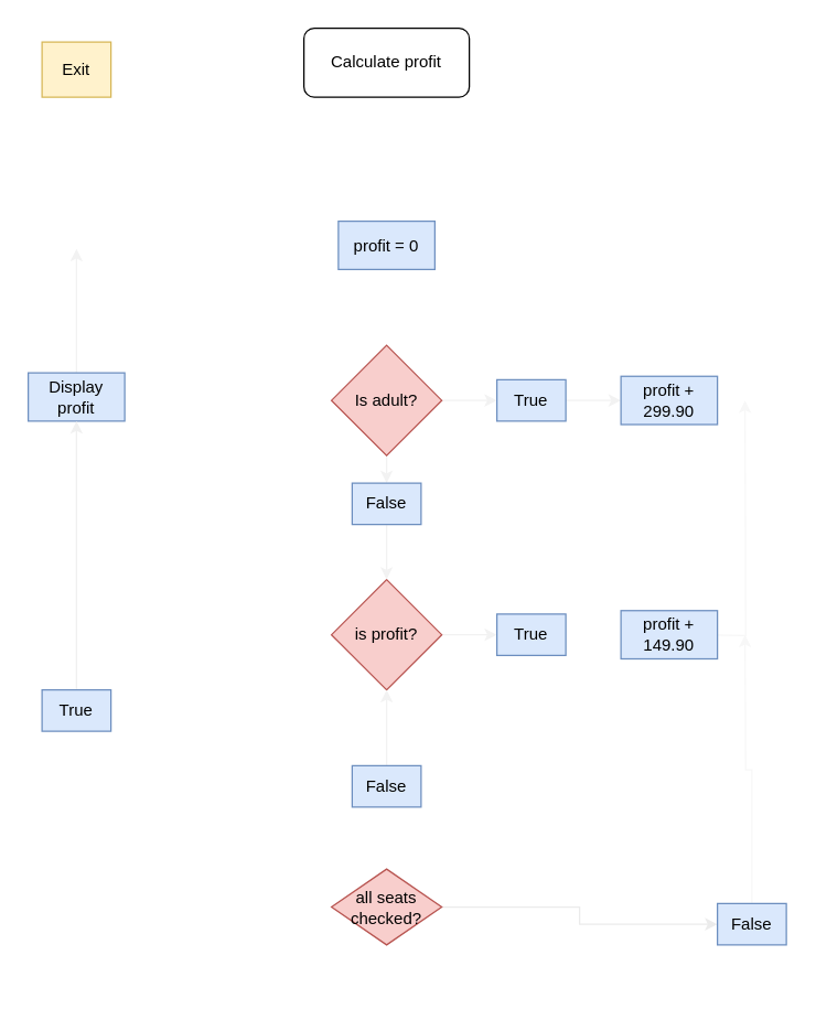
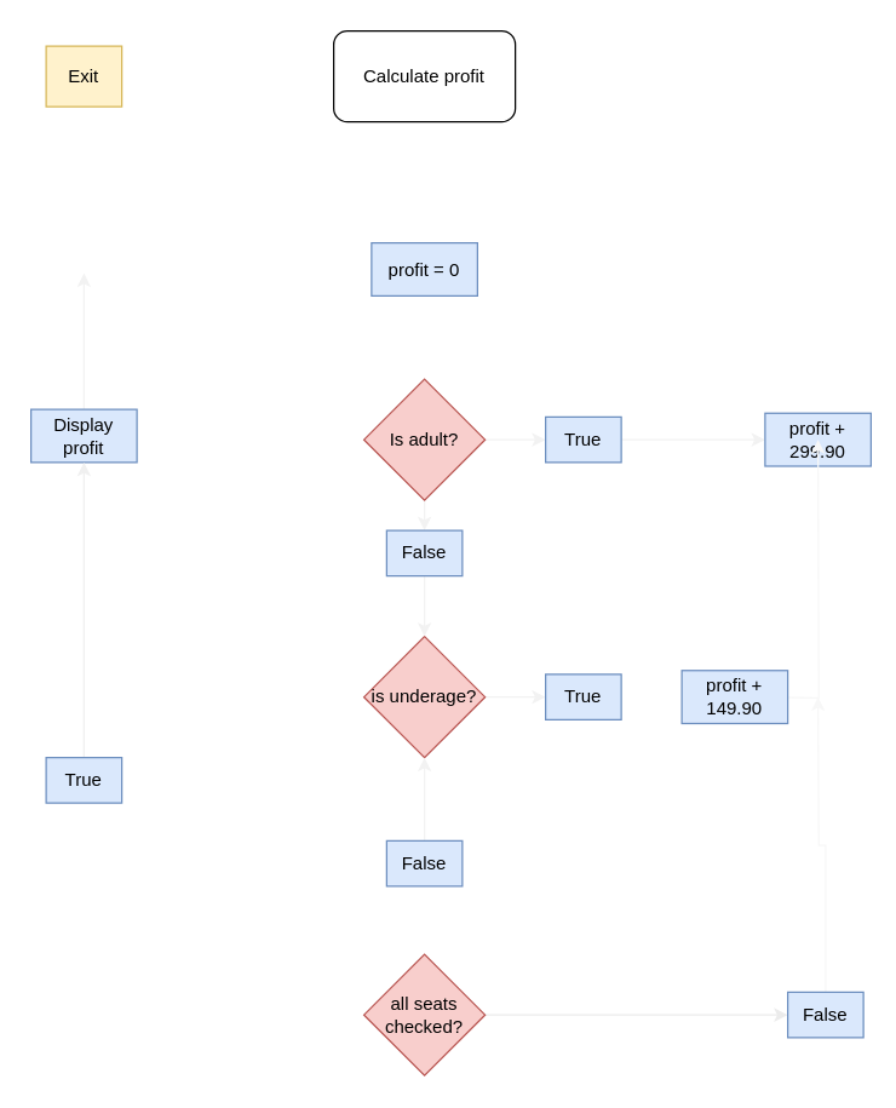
- <mxCell id="2" value="Calculate profit" style="rounded=1;whiteSpace=wrap;html=1;" parent="1" vertex="1"><mxGeometry x="220" y="20" width="120" height="50" as="geometry" /></mxCell>
+ <mxCell id="2" value="Calculate profit" style="rounded=1;whiteSpace=wrap;html=1;" parent="1" vertex="1"><mxGeometry x="220" width="120" height="60" as="geometry" y="20" /></mxCell>
- <mxCell id="20" value="profit + 299.90" style="rounded=0;whiteSpace=wrap;html=1;fillColor=#dae8fc;strokeColor=#6c8ebf;" parent="1" vertex="1"><mxGeometry x="450" y="272.5" width="70" height="35" as="geometry" /></mxCell>
+ <mxCell id="20" value="profit + 299.90" style="rounded=0;whiteSpace=wrap;html=1;fillColor=#dae8fc;strokeColor=#6c8ebf;" parent="1" vertex="1"><mxGeometry x="505" y="272.5" width="70" height="35" as="geometry" /></mxCell>
- <mxCell id="7" value="is profit?" style="rhombus;whiteSpace=wrap;html=1;fillColor=#f8cecc;strokeColor=#b85450;" parent="1" vertex="1"><mxGeometry x="240" y="420" width="80" height="80" as="geometry" /></mxCell>
+ <mxCell id="7" value="is underage?" style="rhombus;whiteSpace=wrap;html=1;fillColor=#f8cecc;strokeColor=#b85450;" parent="1" vertex="1"><mxGeometry x="240" y="420" width="80" height="80" as="geometry" /></mxCell>
- <mxCell id="25" value="all seats checked?" style="rhombus;whiteSpace=wrap;html=1;fillColor=#f8cecc;strokeColor=#b85450;" parent="1" vertex="1"><mxGeometry x="240" y="630" width="80" height="55" as="geometry" /></mxCell>
+ <mxCell id="25" value="all seats checked?" style="rhombus;whiteSpace=wrap;html=1;fillColor=#f8cecc;strokeColor=#b85450;" parent="1" vertex="1"><mxGeometry x="240" y="630" width="80" height="80" as="geometry" /></mxCell>
